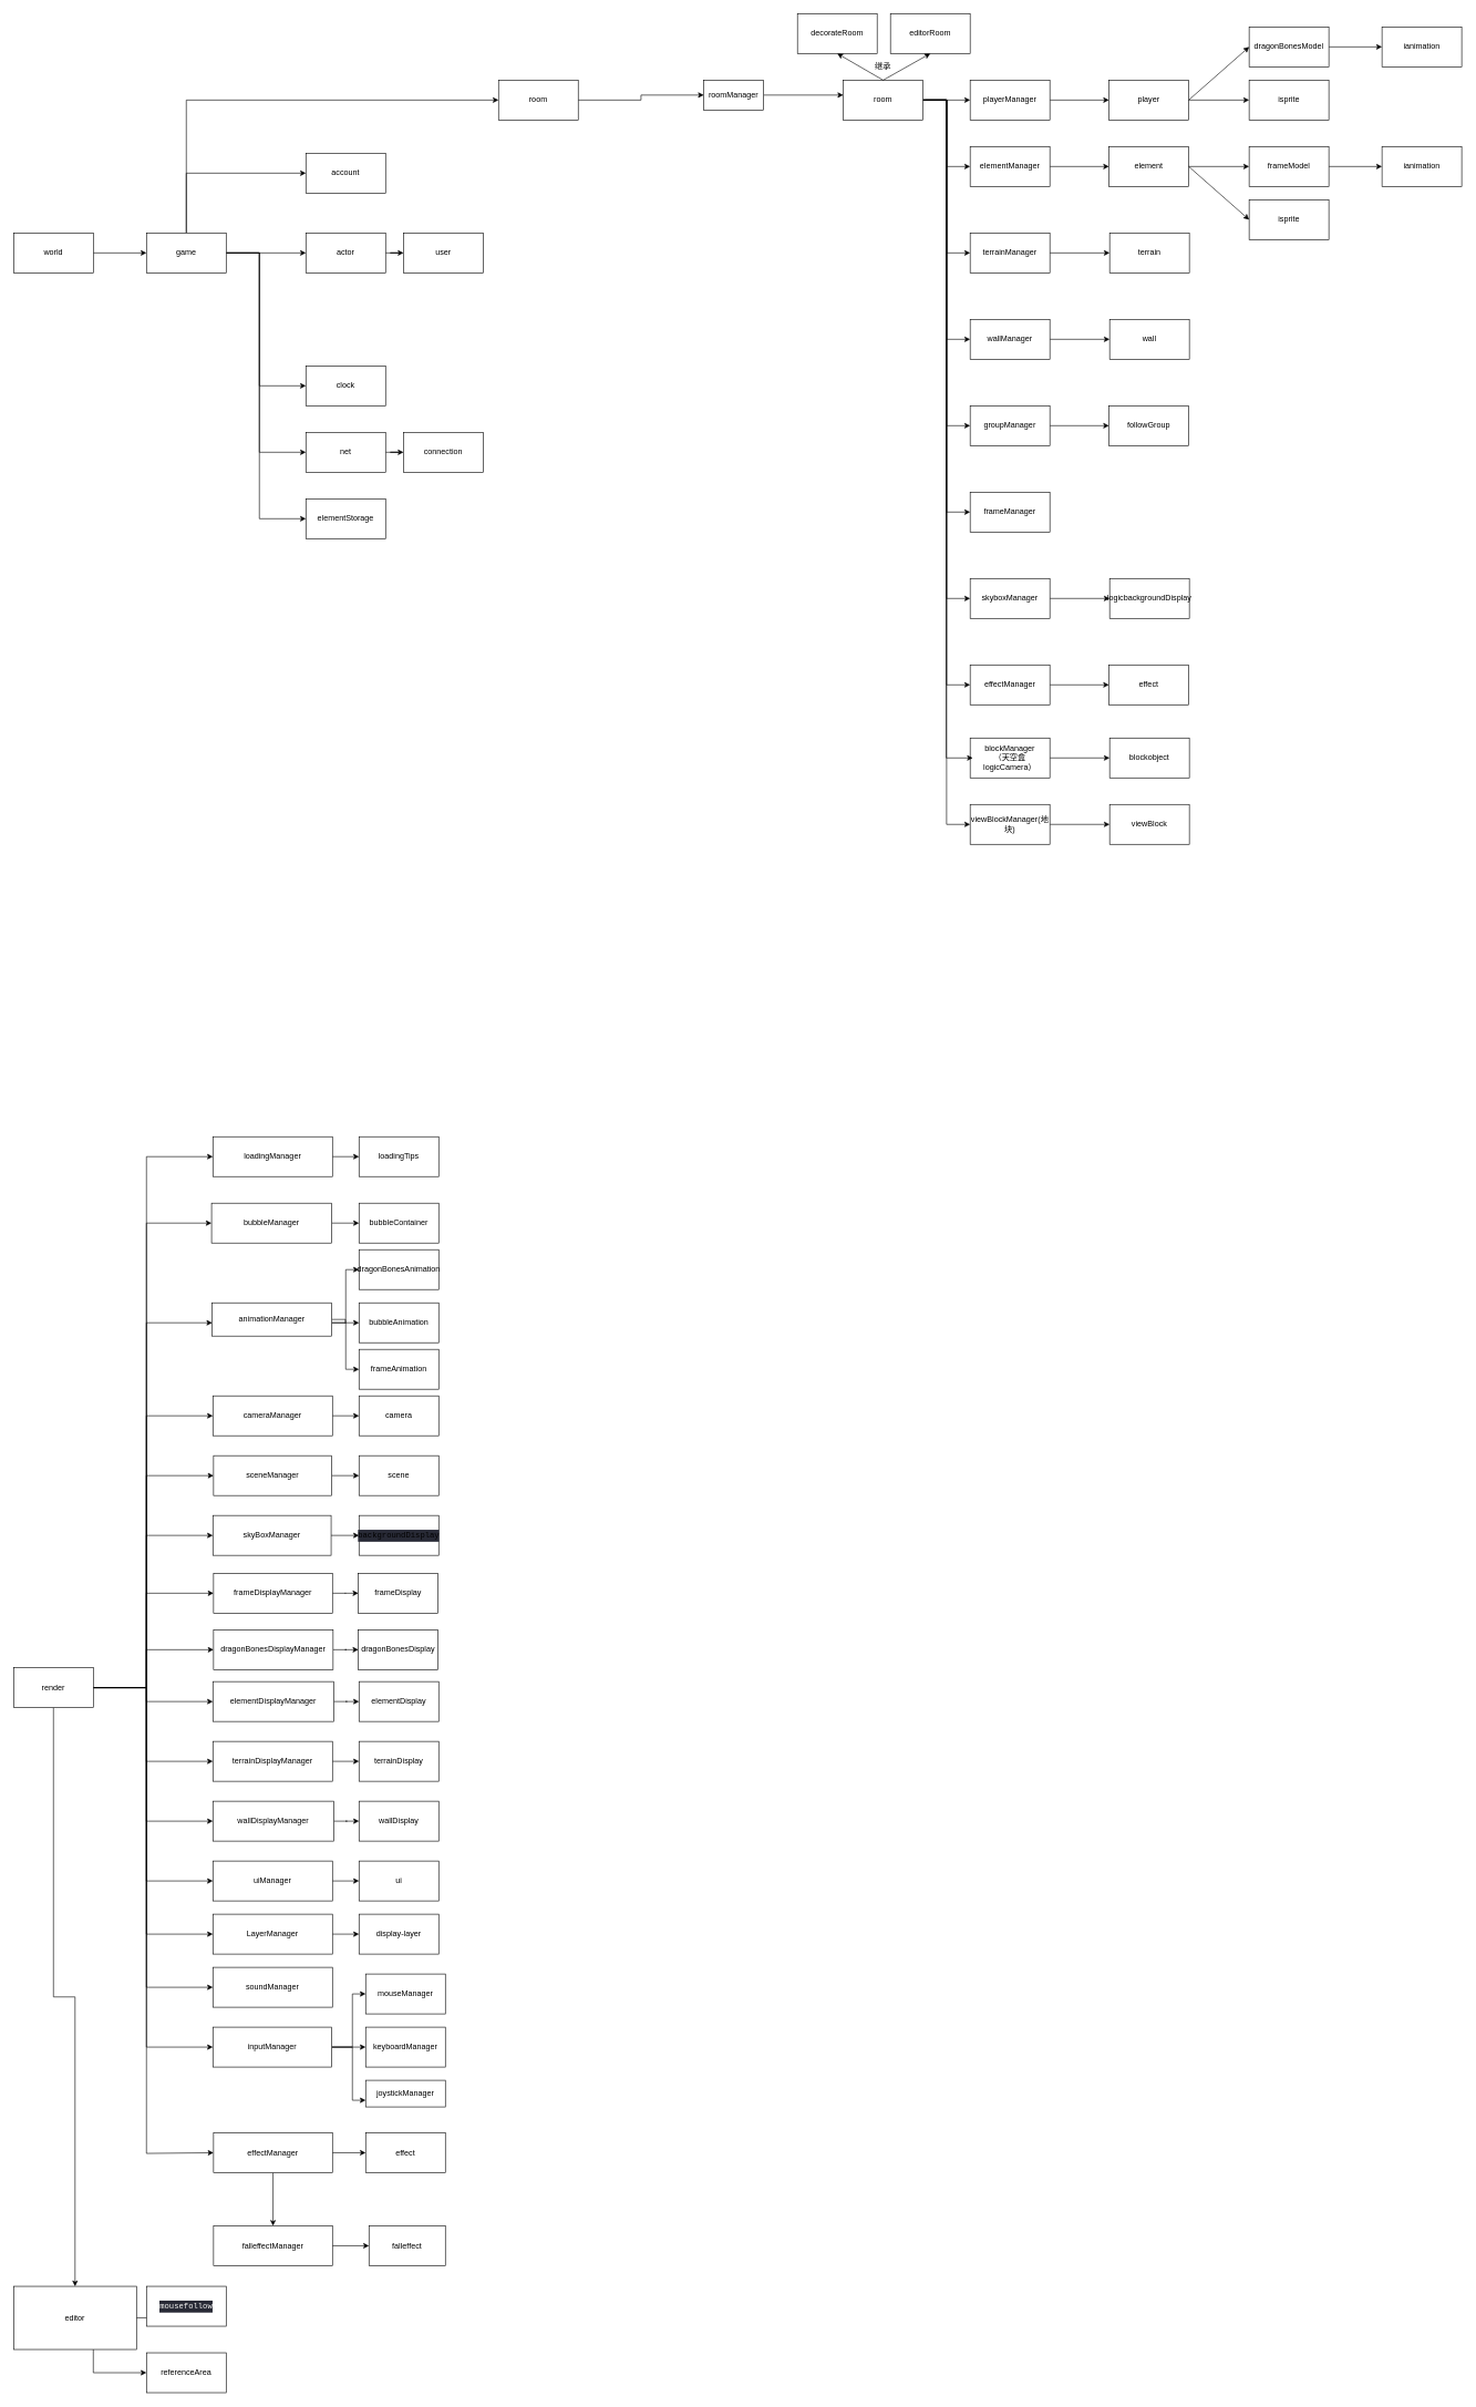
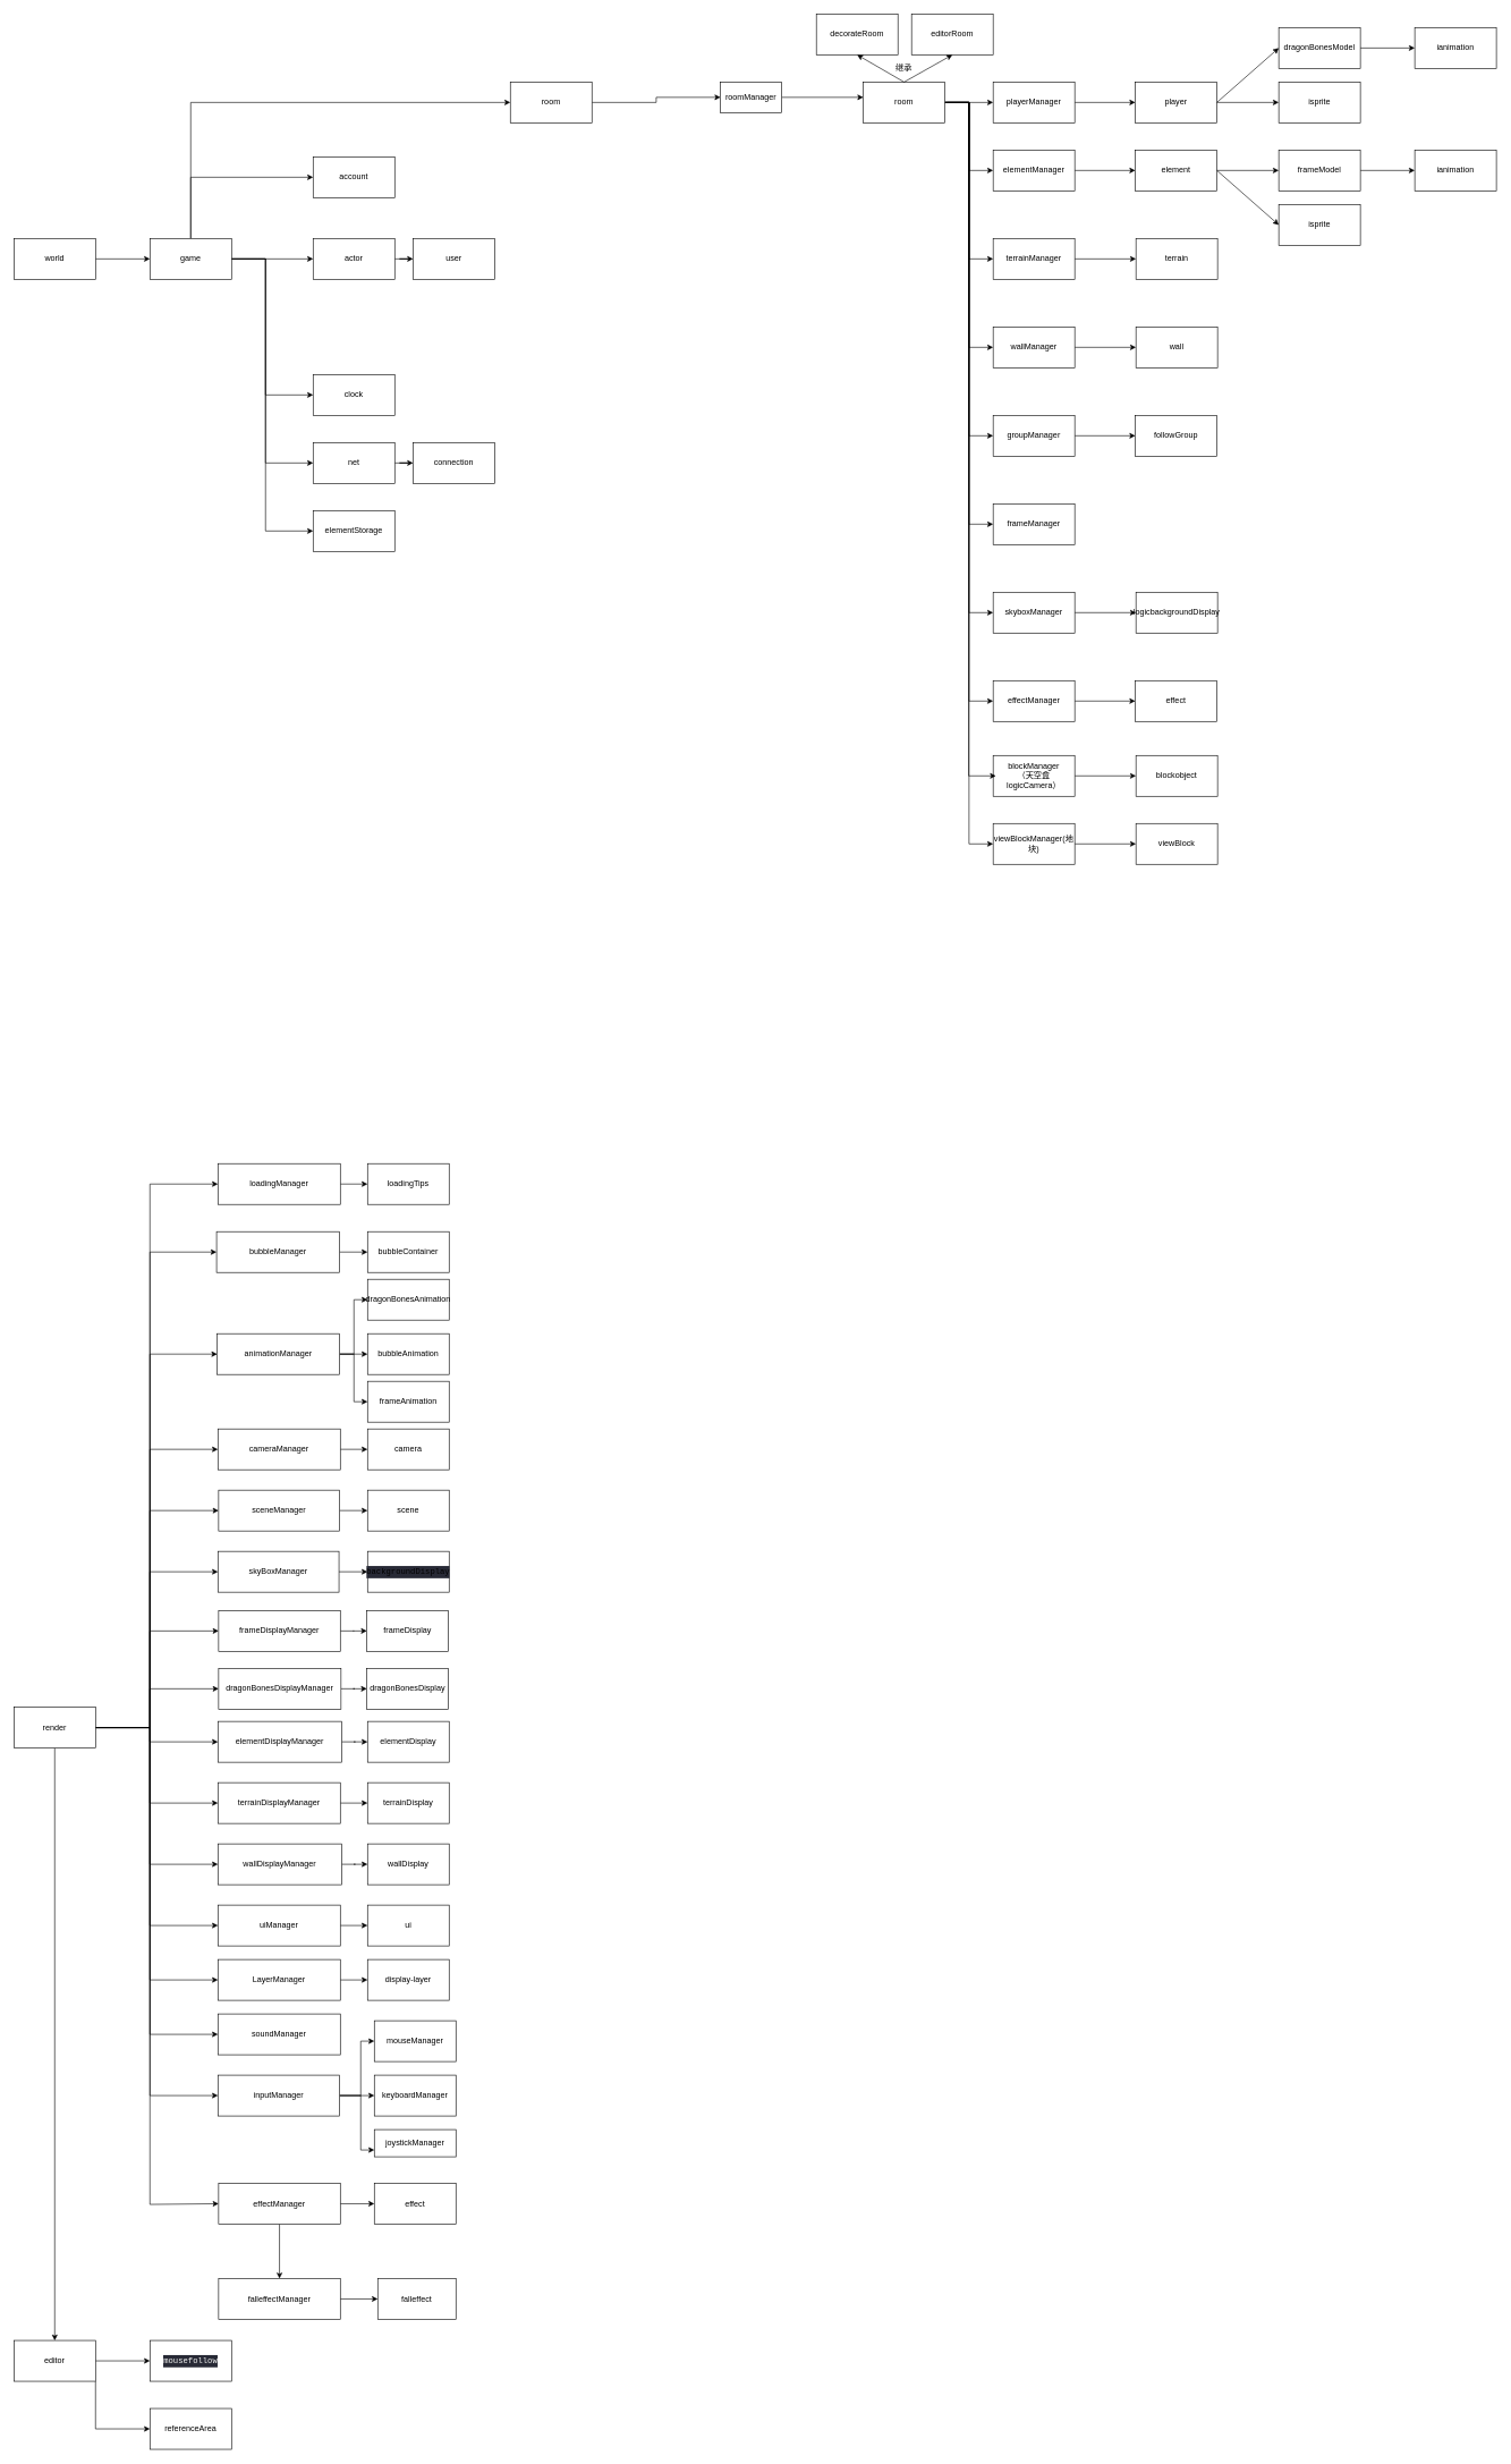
- <mxCell id="40" value="animationManager" style="rounded=0;whiteSpace=wrap;html=1;" parent="1" vertex="1"><mxGeometry x="319" y="1960" width="180" height="50" as="geometry" /></mxCell>
+ <mxCell id="40" value="animationManager" style="rounded=0;whiteSpace=wrap;html=1;" parent="1" vertex="1"><mxGeometry x="319" y="1960" width="180" height="60" as="geometry" /></mxCell>
- <mxCell id="22" value="editor" style="rounded=0;whiteSpace=wrap;html=1;" parent="1" vertex="1"><mxGeometry x="20" y="3440" width="185" height="95" as="geometry" /></mxCell>
+ <mxCell id="22" value="editor" style="rounded=0;whiteSpace=wrap;html=1;" parent="1" vertex="1"><mxGeometry x="20" y="3440" width="120" height="60" as="geometry" /></mxCell>
